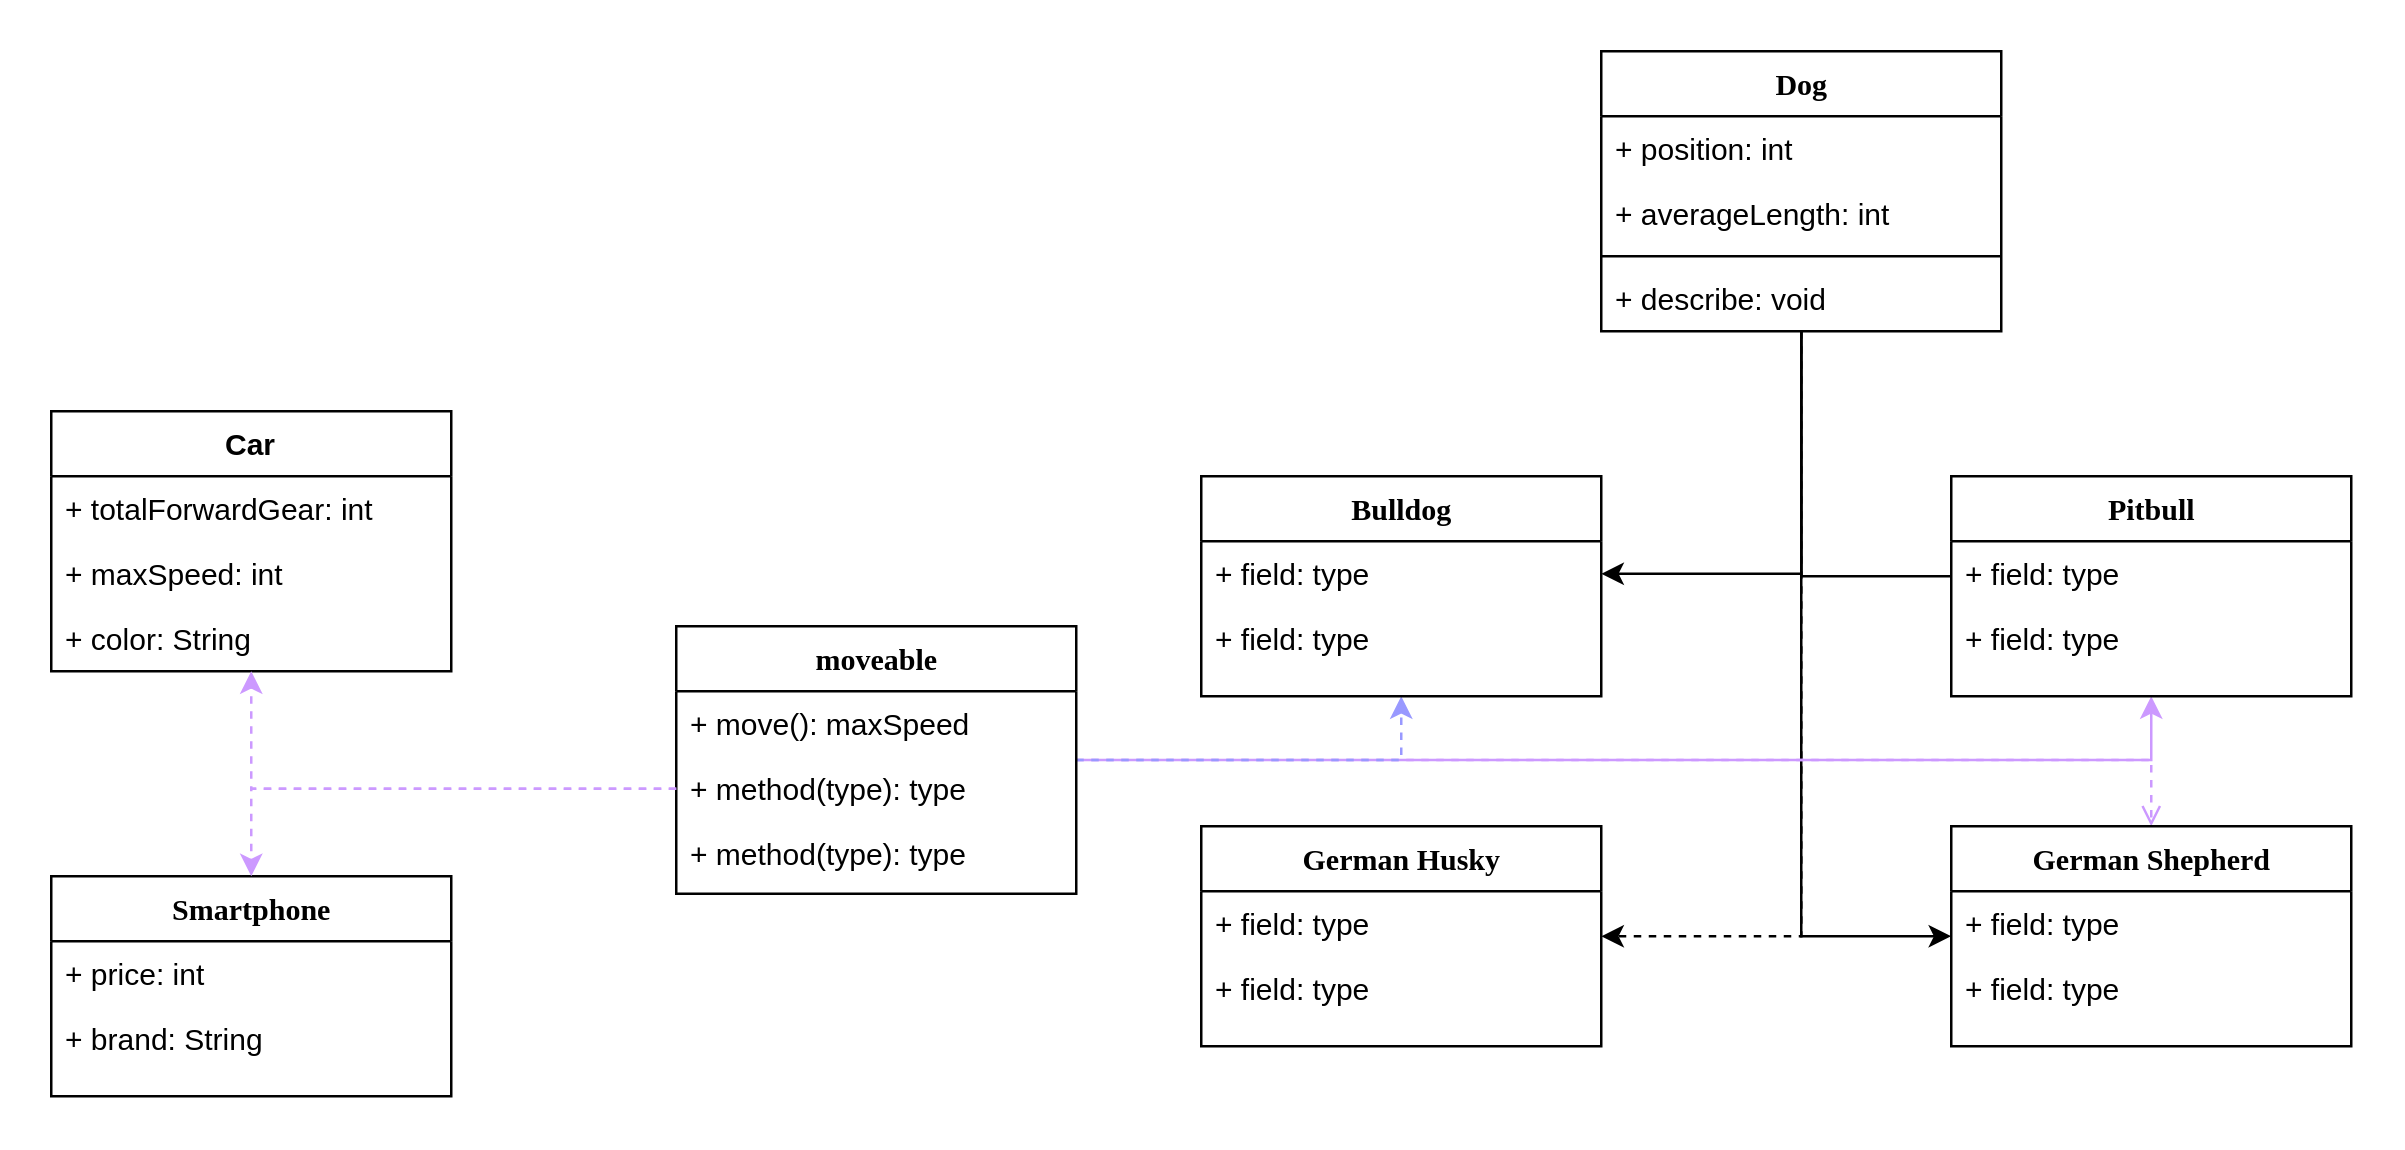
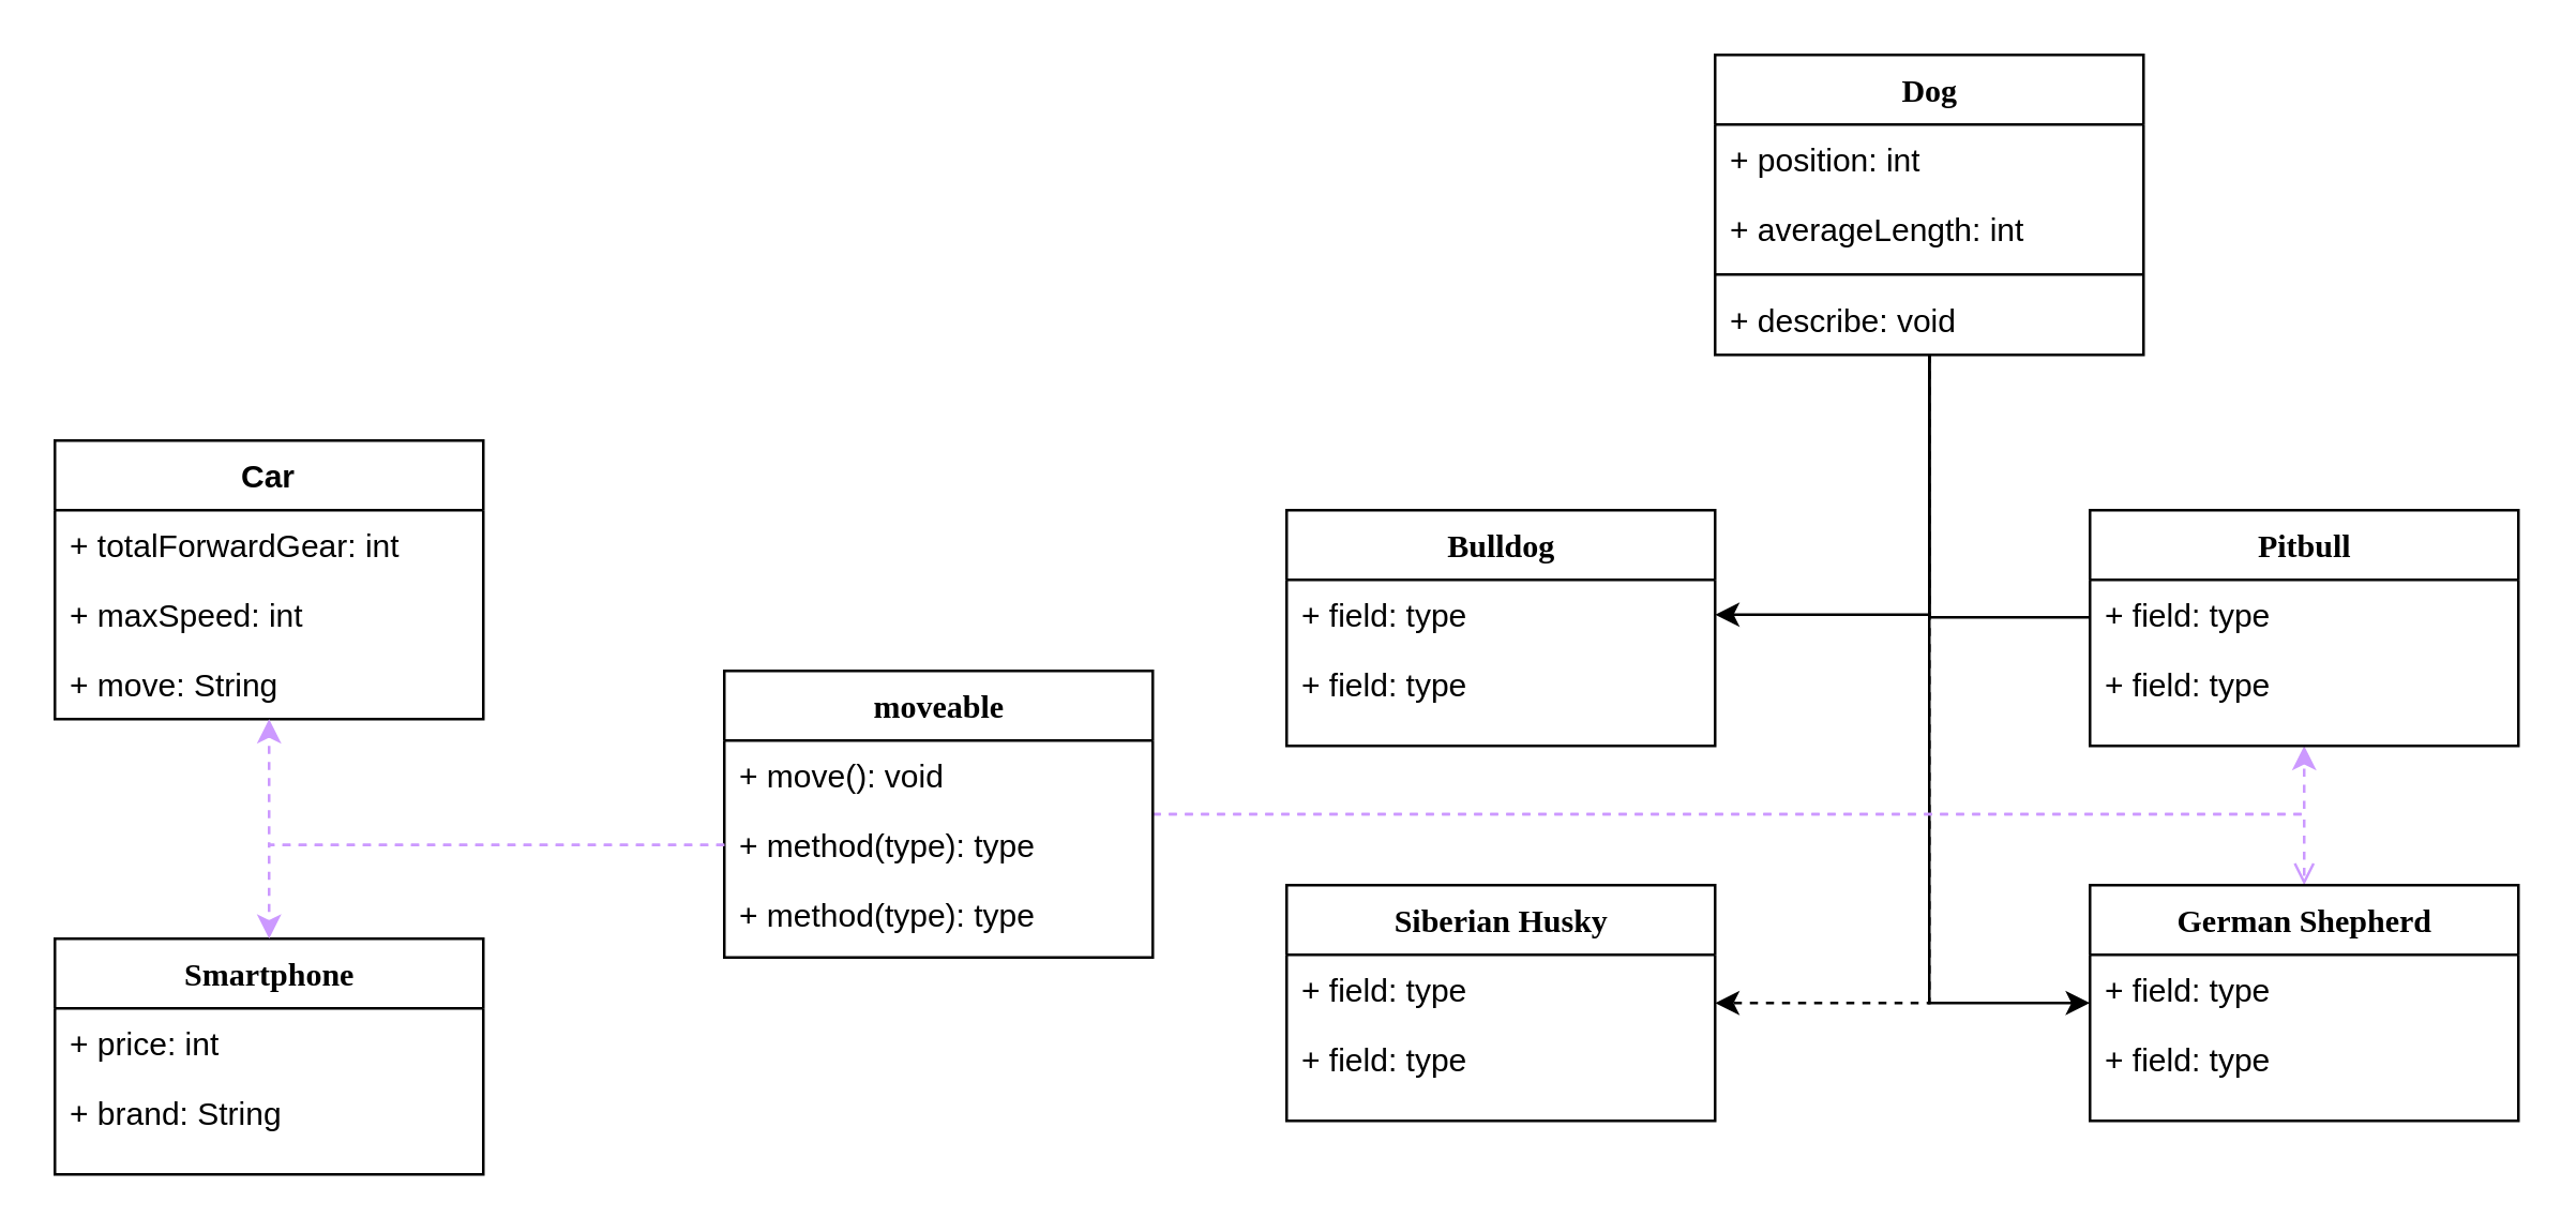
- <mxCell id="36" value="+ color: String" style="text;strokeColor=none;fillColor=none;align=left;verticalAlign=top;spacingLeft=4;spacingRight=4;overflow=hidden;rotatable=0;points=[[0,0.5],[1,0.5]];portConstraint=eastwest;" vertex="1" parent="33"><mxGeometry y="78" width="160" height="26" as="geometry" /></mxCell>
+ <mxCell id="36" value="+ move: String" style="text;strokeColor=none;fillColor=none;align=left;verticalAlign=top;spacingLeft=4;spacingRight=4;overflow=hidden;rotatable=0;points=[[0,0.5],[1,0.5]];portConstraint=eastwest;" vertex="1" parent="33"><mxGeometry y="78" width="160" height="26" as="geometry" /></mxCell>
- <mxCell id="15" value="+ move(): maxSpeed" style="text;html=1;strokeColor=none;align=left;verticalAlign=top;spacingLeft=4;spacingRight=4;whiteSpace=wrap;overflow=hidden;rotatable=0;points=[[0,0.5],[1,0.5]];portConstraint=eastwest;" parent="14" vertex="1"><mxGeometry y="26" width="160" height="26" as="geometry" /></mxCell>
+ <mxCell id="15" value="+ move(): void" style="text;html=1;strokeColor=none;align=left;verticalAlign=top;spacingLeft=4;spacingRight=4;whiteSpace=wrap;overflow=hidden;rotatable=0;points=[[0,0.5],[1,0.5]];portConstraint=eastwest;" parent="14" vertex="1"><mxGeometry y="26" width="160" height="26" as="geometry" /></mxCell>
- <mxCell id="11" style="edgeStyle=orthogonalEdgeStyle;rounded=0;orthogonalLoop=1;jettySize=auto;html=1;strokeColor=#CC99FF;dashed=0;" edge="1" parent="1" source="14" target="21"><mxGeometry relative="1" as="geometry"><Array as="points"><mxPoint x="860" y="304" /></Array></mxGeometry></mxCell>
+ <mxCell id="11" style="edgeStyle=orthogonalEdgeStyle;rounded=0;orthogonalLoop=1;jettySize=auto;html=1;strokeColor=#CC99FF;dashed=1;" edge="1" parent="1" source="14" target="21"><mxGeometry relative="1" as="geometry"><Array as="points"><mxPoint x="860" y="304" /></Array></mxGeometry></mxCell>
- <mxCell id="13" style="edgeStyle=orthogonalEdgeStyle;rounded=0;orthogonalLoop=1;jettySize=auto;html=1;strokeColor=#9999FF;dashed=1;" edge="1" parent="1" source="14" target="18"><mxGeometry relative="1" as="geometry"><Array as="points"><mxPoint x="560" y="304" /></Array></mxGeometry></mxCell>
- <mxCell id="24" value="German Husky" style="swimlane;html=1;fontStyle=1;align=center;verticalAlign=top;childLayout=stackLayout;horizontal=1;startSize=26;horizontalStack=0;resizeParent=1;resizeLast=0;collapsible=1;marginBottom=0;swimlaneFillColor=#ffffff;rounded=0;shadow=0;comic=0;labelBackgroundColor=none;strokeWidth=1;fillColor=none;fontFamily=Verdana;fontSize=12" vertex="1" parent="1"><mxGeometry x="480" y="330" width="160" height="88" as="geometry" /></mxCell>
+ <mxCell id="24" value="Siberian Husky" style="swimlane;html=1;fontStyle=1;align=center;verticalAlign=top;childLayout=stackLayout;horizontal=1;startSize=26;horizontalStack=0;resizeParent=1;resizeLast=0;collapsible=1;marginBottom=0;swimlaneFillColor=#ffffff;rounded=0;shadow=0;comic=0;labelBackgroundColor=none;strokeWidth=1;fillColor=none;fontFamily=Verdana;fontSize=12" vertex="1" parent="1"><mxGeometry x="480" y="330" width="160" height="88" as="geometry" /></mxCell>
